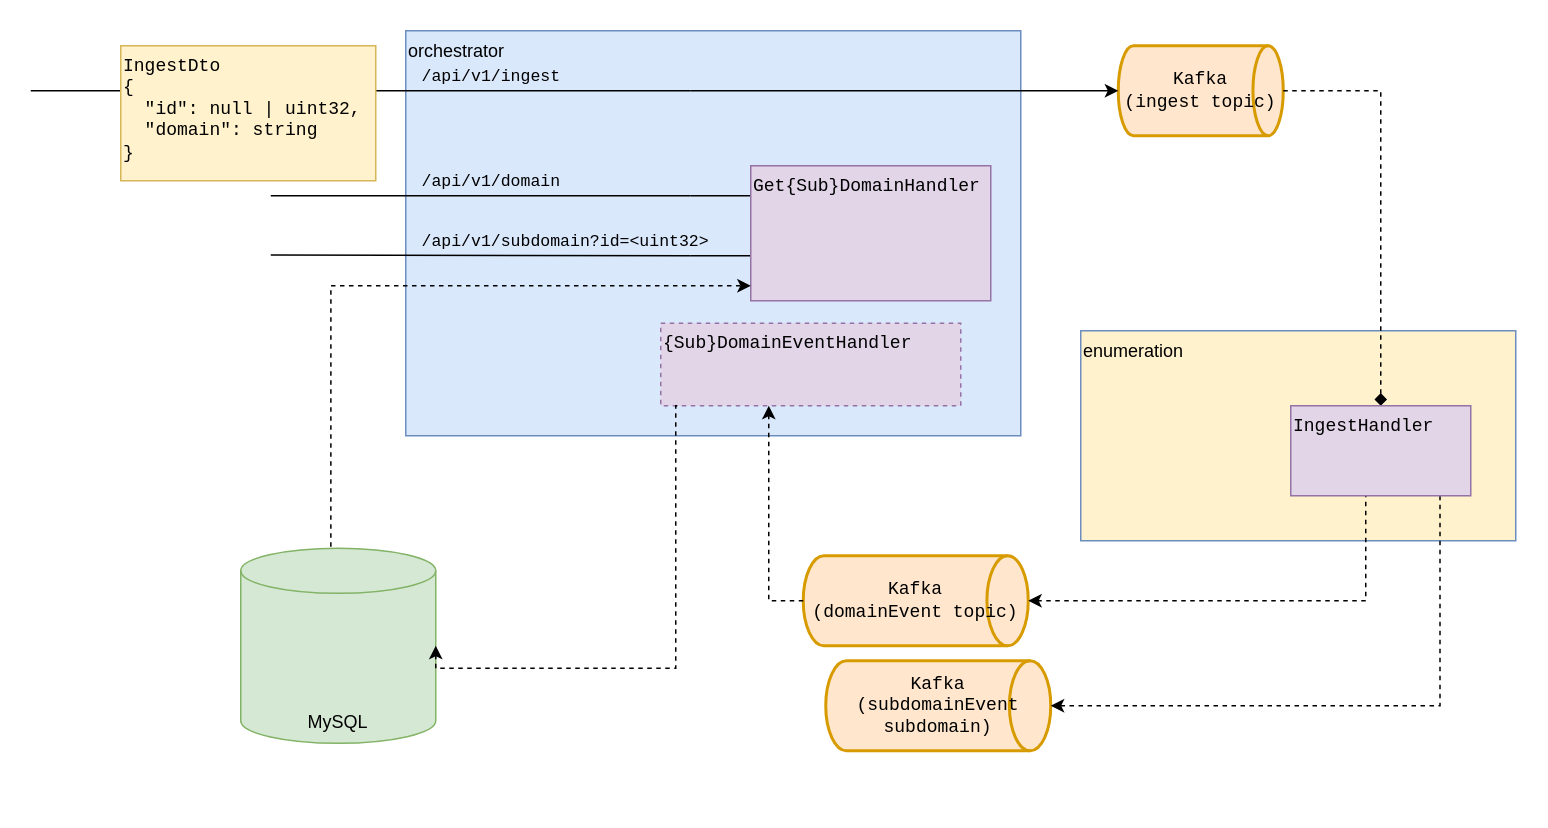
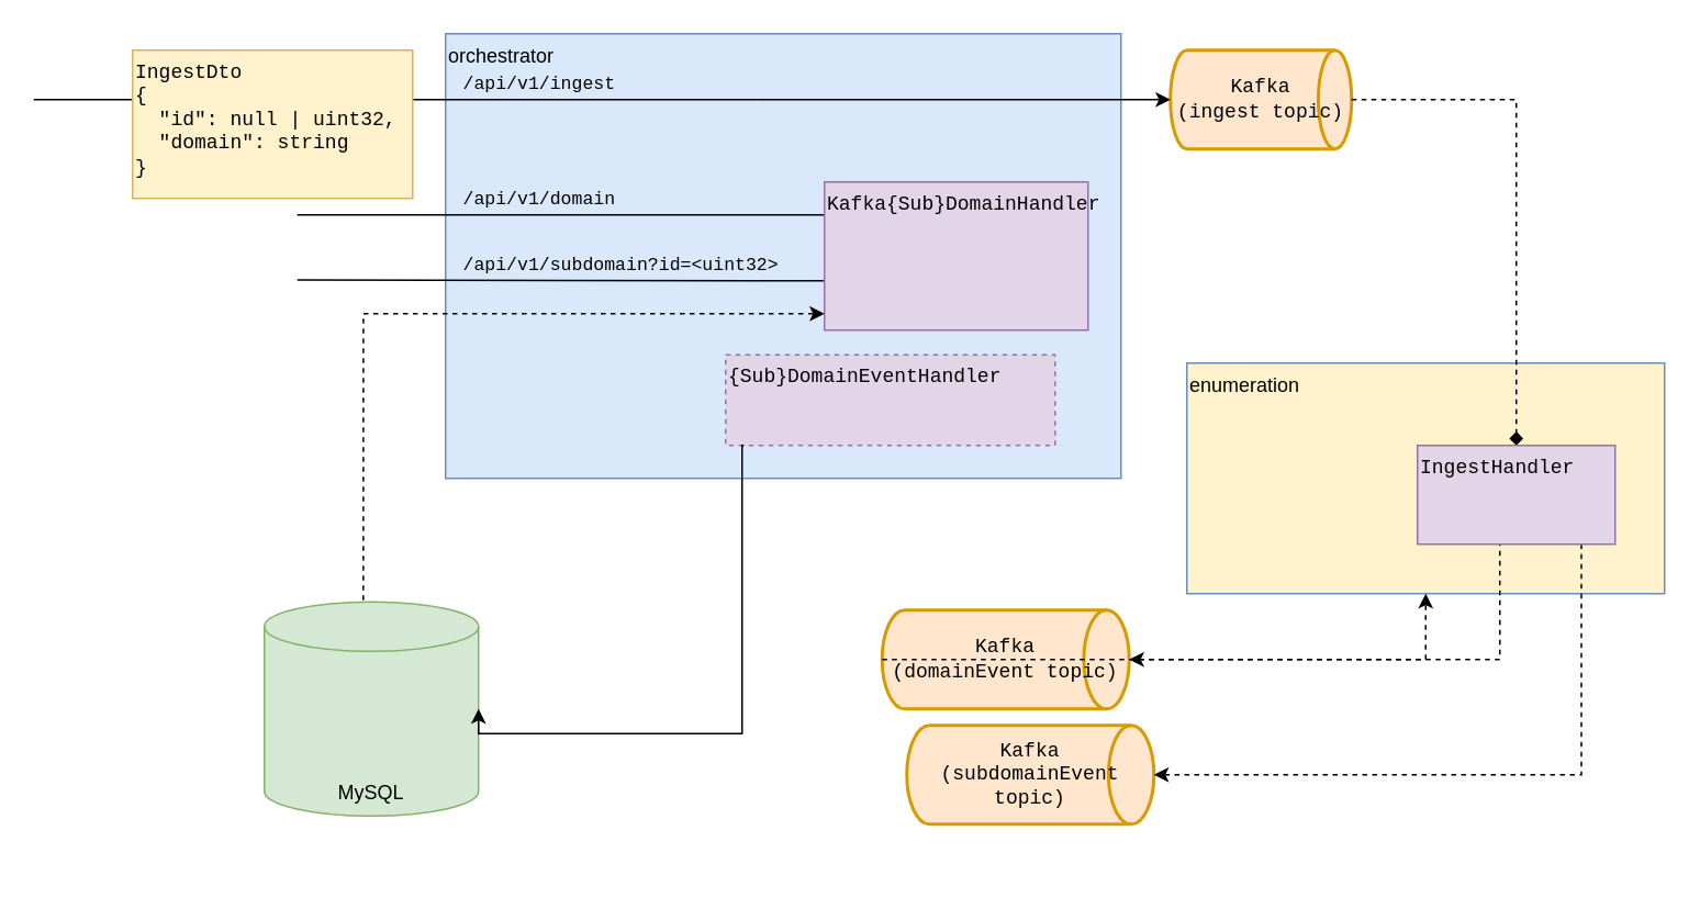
- <mxCell id="10" value="Kafka&lt;br&gt;&lt;div style=&quot;text-align: left;&quot;&gt;&lt;span style=&quot;background-color: initial;&quot;&gt;(ingest topic)&lt;/span&gt;&lt;/div&gt;" style="strokeWidth=2;html=1;shape=mxgraph.flowchart.direct_data;whiteSpace=wrap;labelBackgroundColor=none;fontFamily=Courier New;fillColor=#ffe6cc;strokeColor=#d79b00;align=center;labelPosition=center;verticalLabelPosition=middle;verticalAlign=middle;" vertex="1" parent="1"><mxGeometry x="745" y="30" width="110" height="60" as="geometry" /></mxCell>
+ <mxCell id="10" value="Kafka&lt;br&gt;&lt;div style=&quot;text-align: left;&quot;&gt;&lt;span style=&quot;background-color: initial;&quot;&gt;(ingest topic)&lt;/span&gt;&lt;/div&gt;" style="strokeWidth=2;html=1;shape=mxgraph.flowchart.direct_data;whiteSpace=wrap;labelBackgroundColor=none;fontFamily=Courier New;fillColor=#ffe6cc;strokeColor=#d79b00;align=center;labelPosition=center;verticalLabelPosition=middle;verticalAlign=middle;" vertex="1" parent="1"><mxGeometry x="710" y="30" width="110" height="60" as="geometry" /></mxCell>
- <mxCell id="19" value="Get{Sub}DomainHandler" style="rounded=0;whiteSpace=wrap;html=1;labelBackgroundColor=none;fontFamily=Courier New;align=left;fillColor=#e1d5e7;strokeColor=#9673a6;verticalAlign=top;" vertex="1" parent="1"><mxGeometry x="500" y="110" width="160" height="90" as="geometry" /></mxCell>
+ <mxCell id="19" value="Kafka{Sub}DomainHandler" style="rounded=0;whiteSpace=wrap;html=1;labelBackgroundColor=none;fontFamily=Courier New;align=left;fillColor=#e1d5e7;strokeColor=#9673a6;verticalAlign=top;" vertex="1" parent="1"><mxGeometry x="500" y="110" width="160" height="90" as="geometry" /></mxCell>
- <mxCell id="27" value="" style="edgeStyle=segmentEdgeStyle;endArrow=classic;html=1;rounded=0;dashed=1;fontFamily=Courier New;exitX=0;exitY=0.5;exitDx=0;exitDy=0;exitPerimeter=0;entryX=0.36;entryY=1;entryDx=0;entryDy=0;entryPerimeter=0;" edge="1" parent="1" source="15" target="22"><mxGeometry width="50" height="50" relative="1" as="geometry"><mxPoint x="560" y="610" as="sourcePoint" /><mxPoint x="510" y="320" as="targetPoint" /></mxGeometry></mxCell>
+ <mxCell id="27" value="" style="edgeStyle=segmentEdgeStyle;endArrow=classic;html=1;rounded=0;dashed=1;fontFamily=Courier New;exitX=0;exitY=0.5;exitDx=0;exitDy=0;exitPerimeter=0;" edge="1" parent="1" source="15" target="3"><mxGeometry width="50" height="50" relative="1" as="geometry"><mxPoint x="560" y="610" as="sourcePoint" /><mxPoint x="510" y="320" as="targetPoint" /></mxGeometry></mxCell>
- <mxCell id="23" value="" style="edgeStyle=segmentEdgeStyle;endArrow=classic;html=1;rounded=0;dashed=1;fontFamily=Courier New;entryX=1;entryY=0.5;entryDx=0;entryDy=0;entryPerimeter=0;exitX=0.055;exitY=1;exitDx=0;exitDy=0;exitPerimeter=0;" edge="1" parent="1" source="22" target="21"><mxGeometry width="50" height="50" relative="1" as="geometry"><mxPoint x="480" y="440" as="sourcePoint" /><mxPoint x="420" y="390" as="targetPoint" /><Array as="points"><mxPoint x="450" y="270" /><mxPoint x="450" y="445" /></Array></mxGeometry></mxCell>
+ <mxCell id="23" value="" style="edgeStyle=segmentEdgeStyle;endArrow=classic;html=1;rounded=0;dashed=0;fontFamily=Courier New;entryX=1;entryY=0.5;entryDx=0;entryDy=0;entryPerimeter=0;exitX=0.055;exitY=1;exitDx=0;exitDy=0;exitPerimeter=0;" edge="1" parent="1" source="22" target="21"><mxGeometry width="50" height="50" relative="1" as="geometry"><mxPoint x="480" y="440" as="sourcePoint" /><mxPoint x="420" y="390" as="targetPoint" /><Array as="points"><mxPoint x="450" y="270" /><mxPoint x="450" y="445" /></Array></mxGeometry></mxCell>
- <mxCell id="16" value="Kafka&lt;br&gt;(subdomainEvent subdomain)" style="strokeWidth=2;html=1;shape=mxgraph.flowchart.direct_data;whiteSpace=wrap;labelBackgroundColor=none;fontFamily=Courier New;fillColor=#ffe6cc;strokeColor=#d79b00;align=center;labelPosition=center;verticalLabelPosition=middle;verticalAlign=middle;" vertex="1" parent="1"><mxGeometry x="550" y="440" width="150" height="60" as="geometry" /></mxCell>
+ <mxCell id="16" value="Kafka&lt;br&gt;(subdomainEvent topic)" style="strokeWidth=2;html=1;shape=mxgraph.flowchart.direct_data;whiteSpace=wrap;labelBackgroundColor=none;fontFamily=Courier New;fillColor=#ffe6cc;strokeColor=#d79b00;align=center;labelPosition=center;verticalLabelPosition=middle;verticalAlign=middle;" vertex="1" parent="1"><mxGeometry x="550" y="440" width="150" height="60" as="geometry" /></mxCell>
